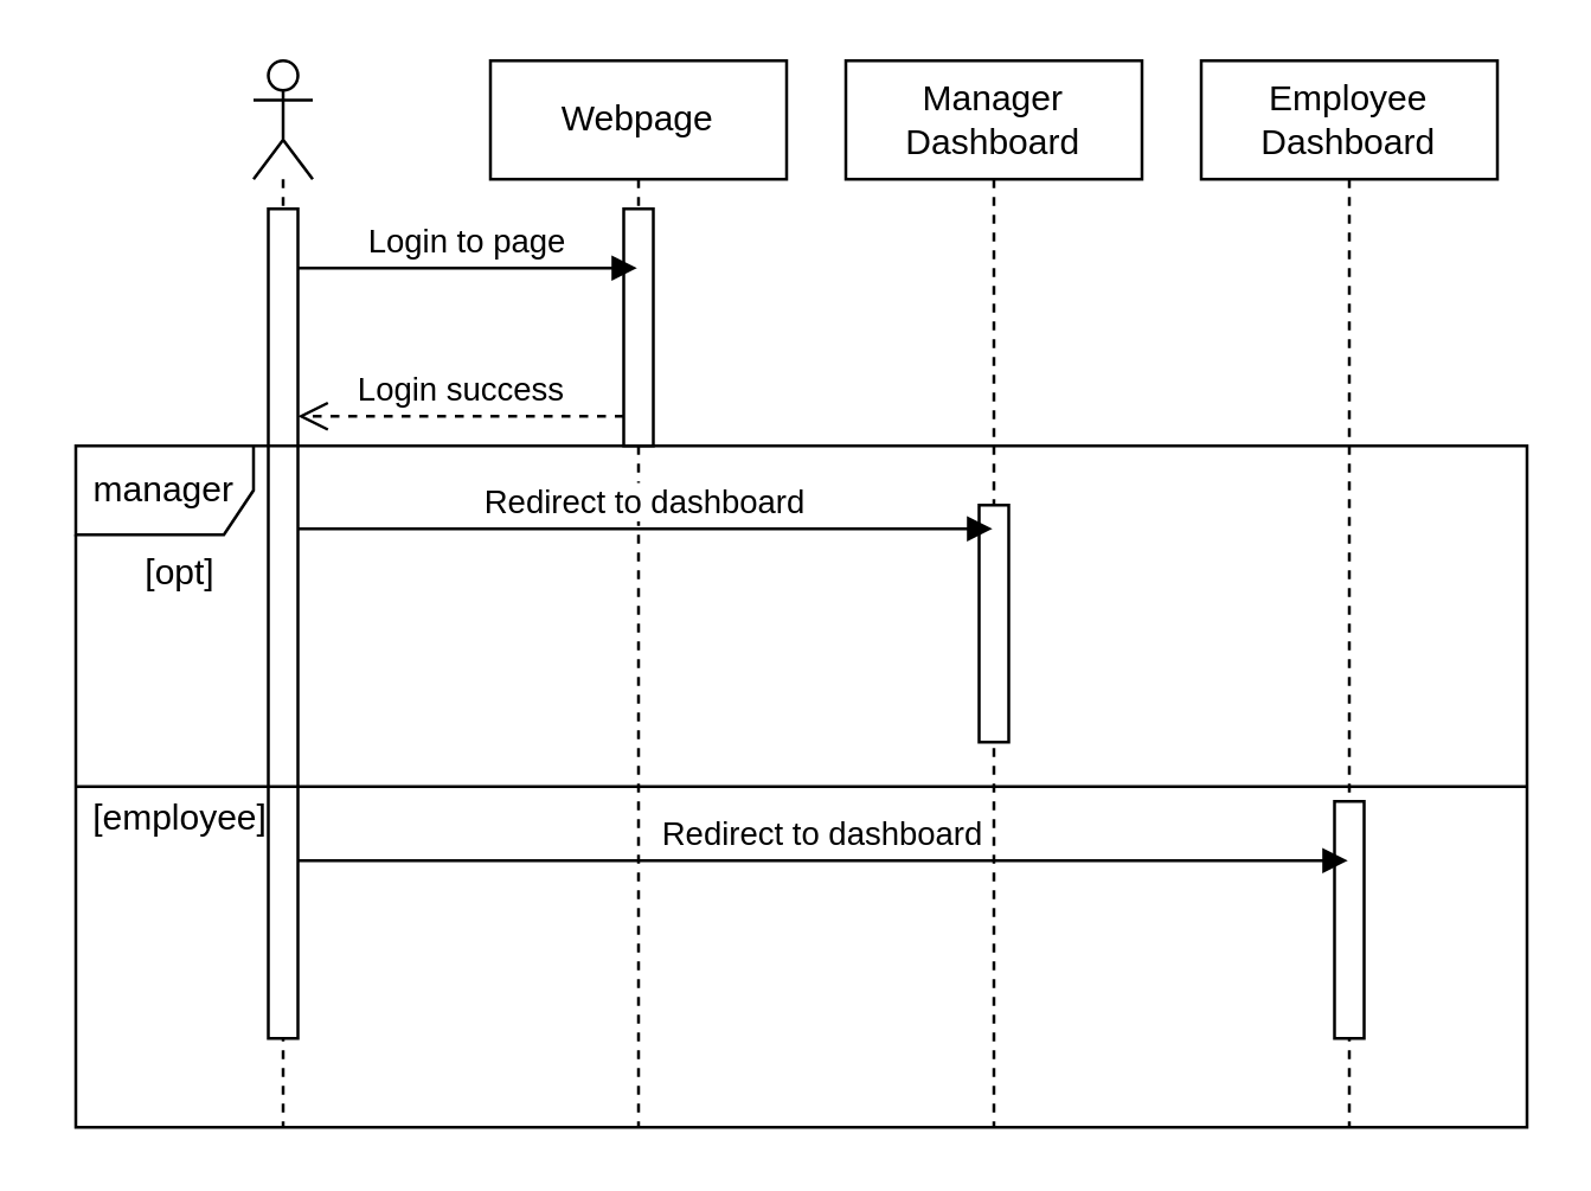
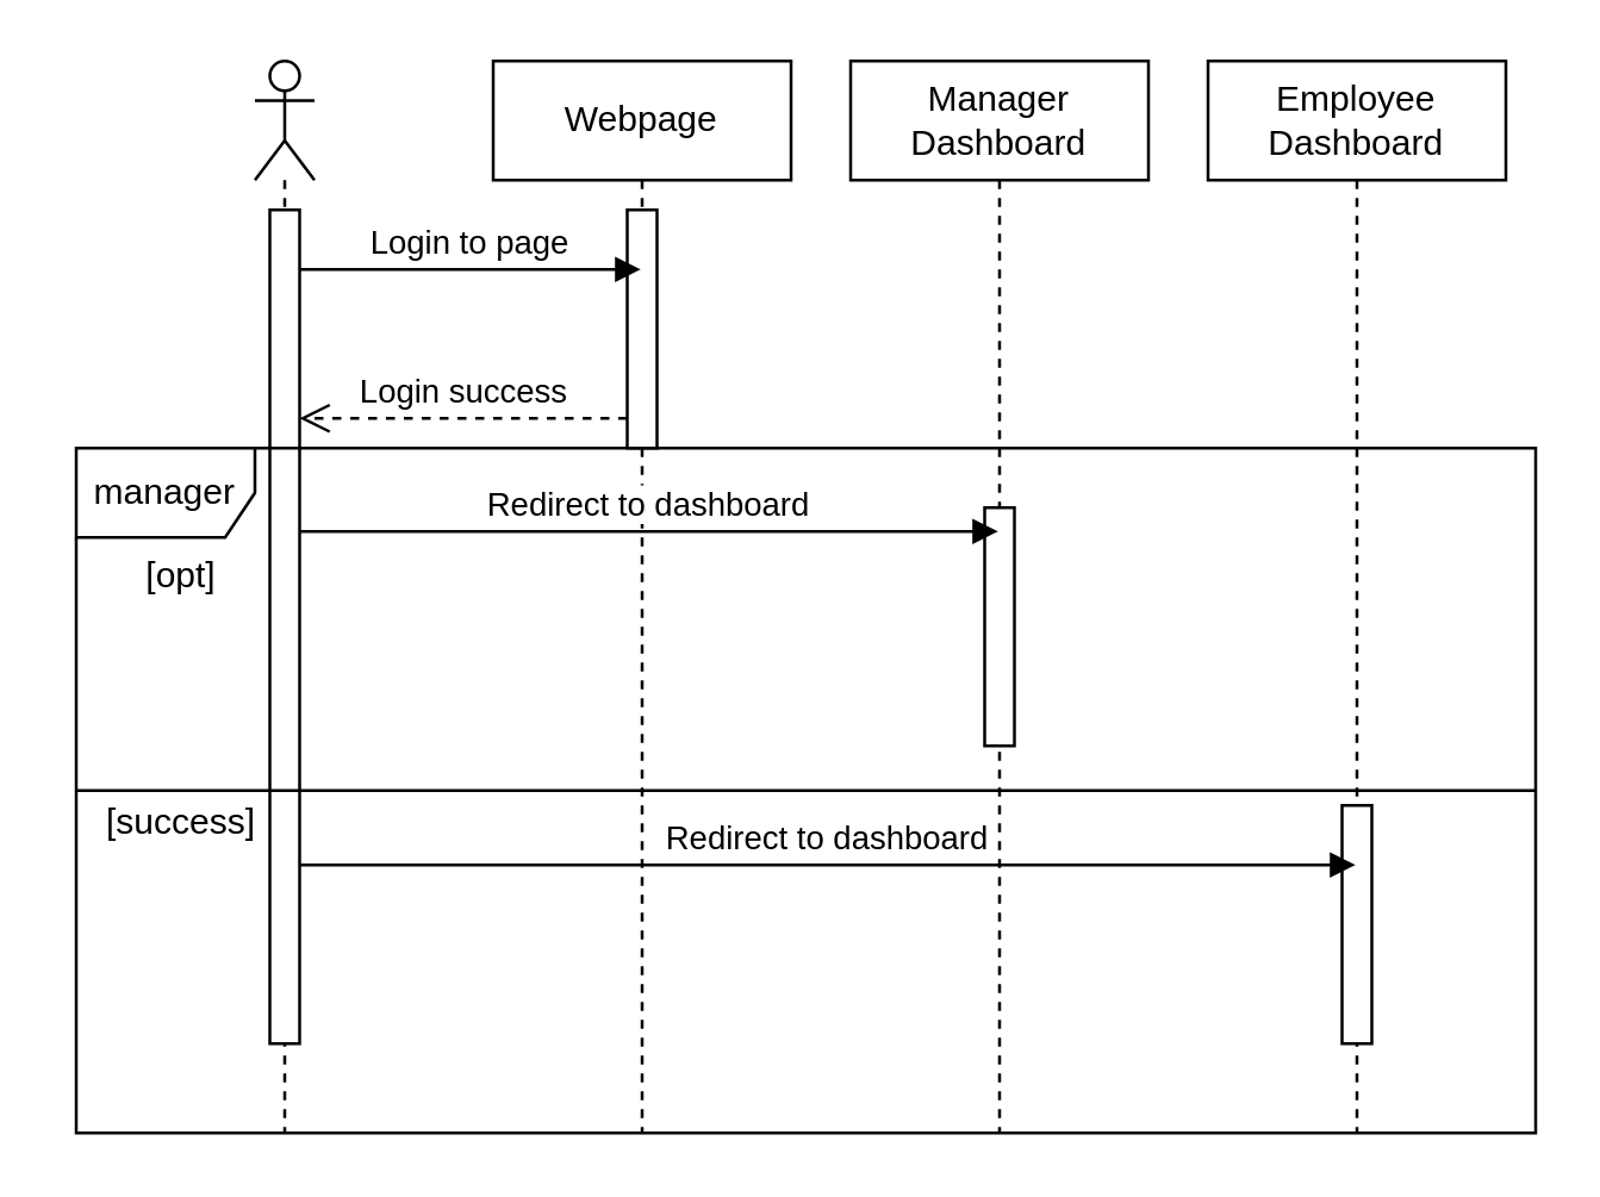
- <mxCell id="15" value="[employee]" style="text;html=1;align=center;verticalAlign=middle;resizable=0;points=[];autosize=1;strokeColor=none;fillColor=none;" vertex="1" parent="1"><mxGeometry x="20" y="261" width="80" height="30" as="geometry" /></mxCell>
+ <mxCell id="15" value="[success]" style="text;html=1;align=center;verticalAlign=middle;resizable=0;points=[];autosize=1;strokeColor=none;fillColor=none;" vertex="1" parent="1"><mxGeometry x="20" y="261" width="80" height="30" as="geometry" /></mxCell>
